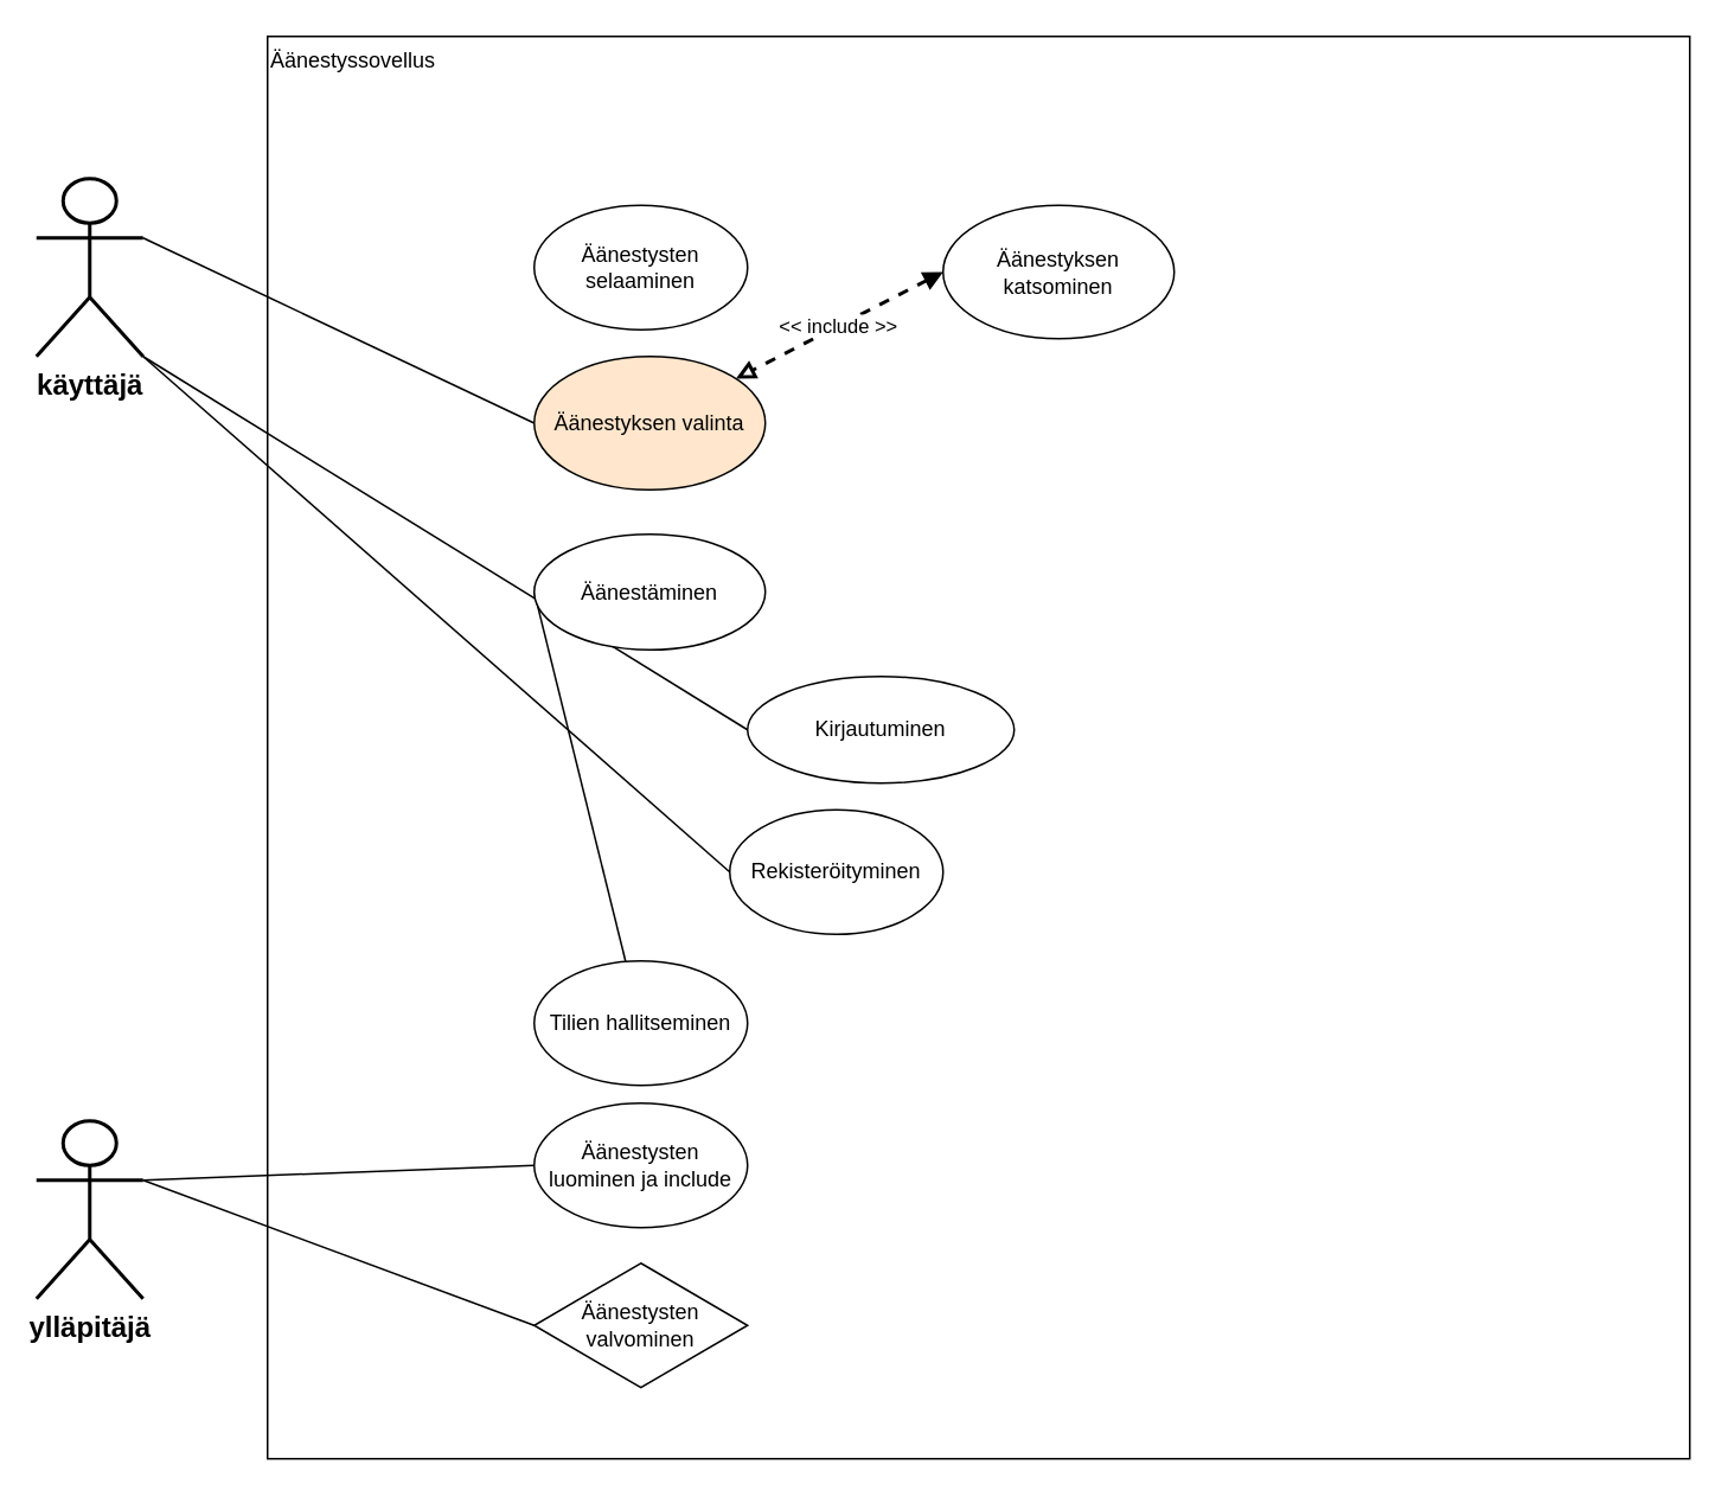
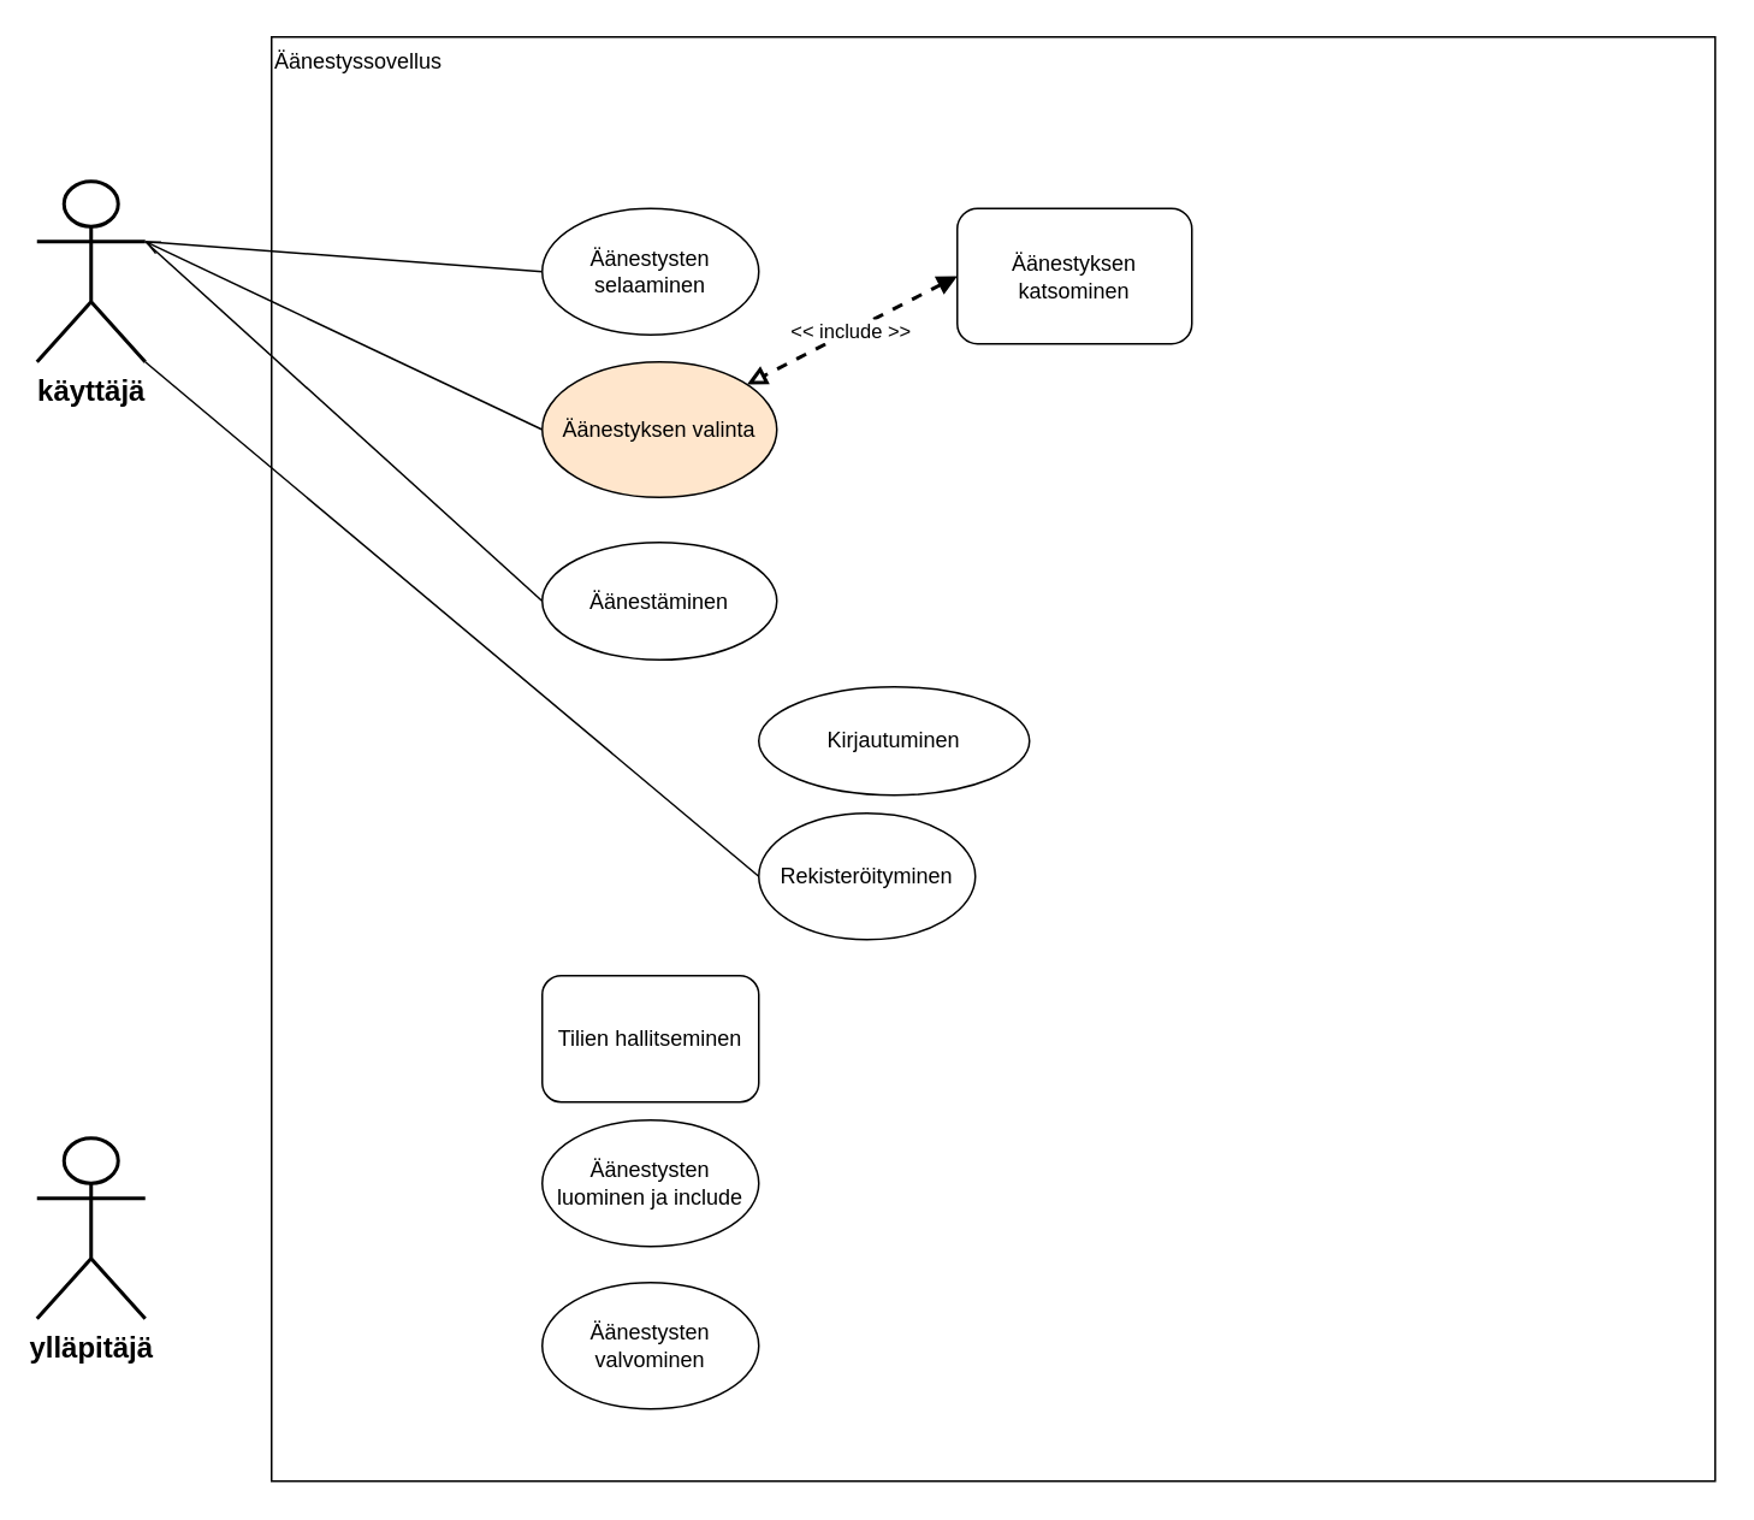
- <mxCell id="11" style="rounded=0;orthogonalLoop=1;jettySize=auto;html=1;exitX=0;exitY=0.5;exitDx=0;exitDy=0;endArrow=none;endFill=0;entryX=1;entryY=0.333;entryDx=0;entryDy=0;entryPerimeter=0;" edge="1" parent="1" source="12" target="2"><mxGeometry relative="1" as="geometry"><mxPoint x="80" y="140" as="targetPoint" /></mxGeometry></mxCell>
+ <mxCell id="11" style="rounded=0;orthogonalLoop=1;jettySize=auto;html=1;exitX=0;exitY=0.5;exitDx=0;exitDy=0;endArrow=open;endFill=0;entryX=1;entryY=0.333;entryDx=0;entryDy=0;entryPerimeter=0;" edge="1" parent="1" source="12" target="2"><mxGeometry relative="1" as="geometry"><mxPoint x="80" y="140" as="targetPoint" /></mxGeometry></mxCell>
+ <mxCell id="9" style="rounded=0;orthogonalLoop=1;jettySize=auto;html=1;exitX=0;exitY=0.5;exitDx=0;exitDy=0;entryX=1;entryY=0.333;entryDx=0;entryDy=0;entryPerimeter=0;endArrow=none;endFill=0;" edge="1" parent="1" source="10" target="2"><mxGeometry relative="1" as="geometry" /></mxCell>
- <mxCell id="21" value="Äänestyksen katsominen" style="ellipse;whiteSpace=wrap;html=1;" vertex="1" parent="1"><mxGeometry x="530" y="115" width="130" height="75" as="geometry" /></mxCell>
+ <mxCell id="21" value="Äänestyksen katsominen" style="whiteSpace=wrap;html=1;rounded=1;" vertex="1" parent="1"><mxGeometry x="530" y="115" width="130" height="75" as="geometry" /></mxCell>
- <mxCell id="5" style="rounded=0;orthogonalLoop=1;jettySize=auto;html=1;exitX=0;exitY=0.5;exitDx=0;exitDy=0;entryX=1;entryY=1;entryDx=0;entryDy=0;entryPerimeter=0;endArrow=none;endFill=0;" edge="1" parent="1" source="6" target="2"><mxGeometry relative="1" as="geometry" /></mxCell>
- <mxCell id="13" style="rounded=0;orthogonalLoop=1;jettySize=auto;html=1;exitX=0;exitY=0.5;exitDx=0;exitDy=0;endArrow=none;endFill=0;" edge="1" parent="1" source="14" target="19"><mxGeometry relative="1" as="geometry"><mxPoint x="80" y="130" as="targetPoint" /></mxGeometry></mxCell>
+ <mxCell id="13" style="rounded=0;orthogonalLoop=1;jettySize=auto;html=1;exitX=0;exitY=0.5;exitDx=0;exitDy=0;endArrow=none;endFill=0;entryX=1;entryY=0.333;entryDx=0;entryDy=0;entryPerimeter=0;" edge="1" parent="1" source="14" target="2"><mxGeometry relative="1" as="geometry"><mxPoint x="80" y="130" as="targetPoint" /></mxGeometry></mxCell>
- <mxCell id="8" value="Rekisteröityminen" style="ellipse;whiteSpace=wrap;html=1;" vertex="1" parent="1"><mxGeometry x="410" y="455" width="120" height="70" as="geometry" /></mxCell>
+ <mxCell id="8" value="Rekisteröityminen" style="ellipse;whiteSpace=wrap;html=1;" vertex="1" parent="1"><mxGeometry x="420" y="450" width="120" height="70" as="geometry" /></mxCell>
- <mxCell id="19" value="Tilien hallitseminen" style="ellipse;whiteSpace=wrap;html=1;" vertex="1" parent="1"><mxGeometry x="300" y="540" width="120" height="70" as="geometry" /></mxCell>
+ <mxCell id="19" value="Tilien hallitseminen" style="whiteSpace=wrap;html=1;rounded=1;" vertex="1" parent="1"><mxGeometry x="300" y="540" width="120" height="70" as="geometry" /></mxCell>
- <mxCell id="15" style="rounded=0;orthogonalLoop=1;jettySize=auto;html=1;exitX=0;exitY=0.5;exitDx=0;exitDy=0;entryX=1;entryY=0.333;entryDx=0;entryDy=0;entryPerimeter=0;endArrow=none;endFill=0;" edge="1" parent="1" source="16" target="3"><mxGeometry relative="1" as="geometry" /></mxCell>
- <mxCell id="17" style="rounded=0;orthogonalLoop=1;jettySize=auto;html=1;exitX=0;exitY=0.5;exitDx=0;exitDy=0;entryX=1;entryY=0.333;entryDx=0;entryDy=0;entryPerimeter=0;endArrow=none;endFill=0;" edge="1" parent="1" source="18" target="3"><mxGeometry relative="1" as="geometry" /></mxCell>
- <mxCell id="18" value="Äänestysten valvominen" style="rhombus;whiteSpace=wrap;html=1;" vertex="1" parent="1"><mxGeometry x="300" y="710" width="120" height="70" as="geometry" /></mxCell>
+ <mxCell id="18" value="Äänestysten valvominen" style="ellipse;whiteSpace=wrap;html=1;" vertex="1" parent="1"><mxGeometry x="300" y="710" width="120" height="70" as="geometry" /></mxCell>
